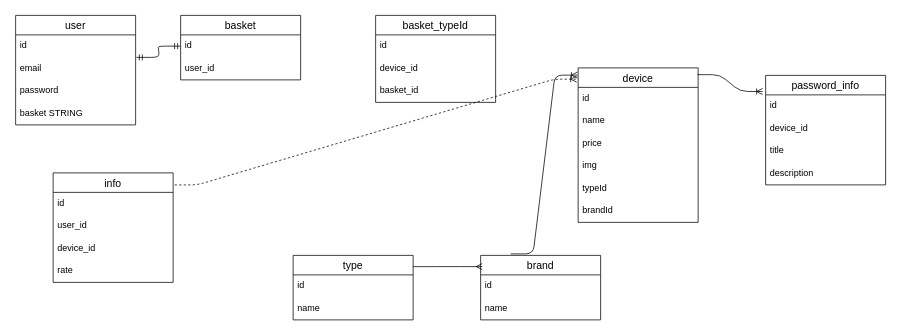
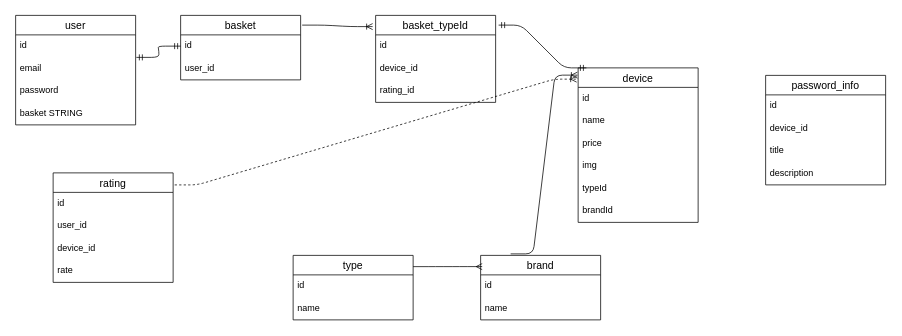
+ <mxCell id="36" value="" style="edgeStyle=entityRelationEdgeStyle;fontSize=12;html=1;endArrow=ERoneToMany;entryX=-0.025;entryY=0.129;entryDx=0;entryDy=0;entryPerimeter=0;exitX=1.013;exitY=0.151;exitDx=0;exitDy=0;exitPerimeter=0;" edge="1" parent="1" source="7" target="32"><mxGeometry width="100" height="100" relative="1" as="geometry"><mxPoint x="430" y="290" as="sourcePoint" /><mxPoint x="530" y="190" as="targetPoint" /></mxGeometry></mxCell>
+ <mxCell id="37" value="" style="edgeStyle=entityRelationEdgeStyle;fontSize=12;html=1;endArrow=ERmandOne;startArrow=ERmandOne;exitX=1.025;exitY=0.112;exitDx=0;exitDy=0;exitPerimeter=0;entryX=0.069;entryY=0;entryDx=0;entryDy=0;entryPerimeter=0;" edge="1" parent="1" source="32" target="11"><mxGeometry width="100" height="100" relative="1" as="geometry"><mxPoint x="680" y="80" as="sourcePoint" /><mxPoint x="780" y="-20" as="targetPoint" /></mxGeometry></mxCell>
- <mxCell id="31" value="" style="edgeStyle=entityRelationEdgeStyle;fontSize=12;html=1;endArrow=ERoneToMany;exitX=0.994;exitY=0.044;exitDx=0;exitDy=0;exitPerimeter=0;entryX=-0.025;entryY=0.147;entryDx=0;entryDy=0;entryPerimeter=0;" edge="1" parent="1" source="11" target="26"><mxGeometry width="100" height="100" relative="1" as="geometry"><mxPoint x="900" y="216" as="sourcePoint" /><mxPoint x="1000" y="116" as="targetPoint" /></mxGeometry></mxCell>
- <mxCell id="35" value="basket_id" style="text;strokeColor=none;fillColor=none;spacingLeft=4;spacingRight=4;overflow=hidden;rotatable=0;points=[[0,0.5],[1,0.5]];portConstraint=eastwest;fontSize=12;" vertex="1" parent="32"><mxGeometry y="86" width="160" height="30" as="geometry" /></mxCell>
+ <mxCell id="35" value="rating_id" style="text;strokeColor=none;fillColor=none;spacingLeft=4;spacingRight=4;overflow=hidden;rotatable=0;points=[[0,0.5],[1,0.5]];portConstraint=eastwest;fontSize=12;" vertex="1" parent="32"><mxGeometry y="86" width="160" height="30" as="geometry" /></mxCell>
- <mxCell id="38" value="info" style="swimlane;fontStyle=0;childLayout=stackLayout;horizontal=1;startSize=26;horizontalStack=0;resizeParent=1;resizeParentMax=0;resizeLast=0;collapsible=1;marginBottom=0;align=center;fontSize=14;" vertex="1" parent="1"><mxGeometry x="70" y="230" width="160" height="146" as="geometry" /></mxCell>
+ <mxCell id="38" value="rating" style="swimlane;fontStyle=0;childLayout=stackLayout;horizontal=1;startSize=26;horizontalStack=0;resizeParent=1;resizeParentMax=0;resizeLast=0;collapsible=1;marginBottom=0;align=center;fontSize=14;" vertex="1" parent="1"><mxGeometry x="70" y="230" width="160" height="146" as="geometry" /></mxCell>
